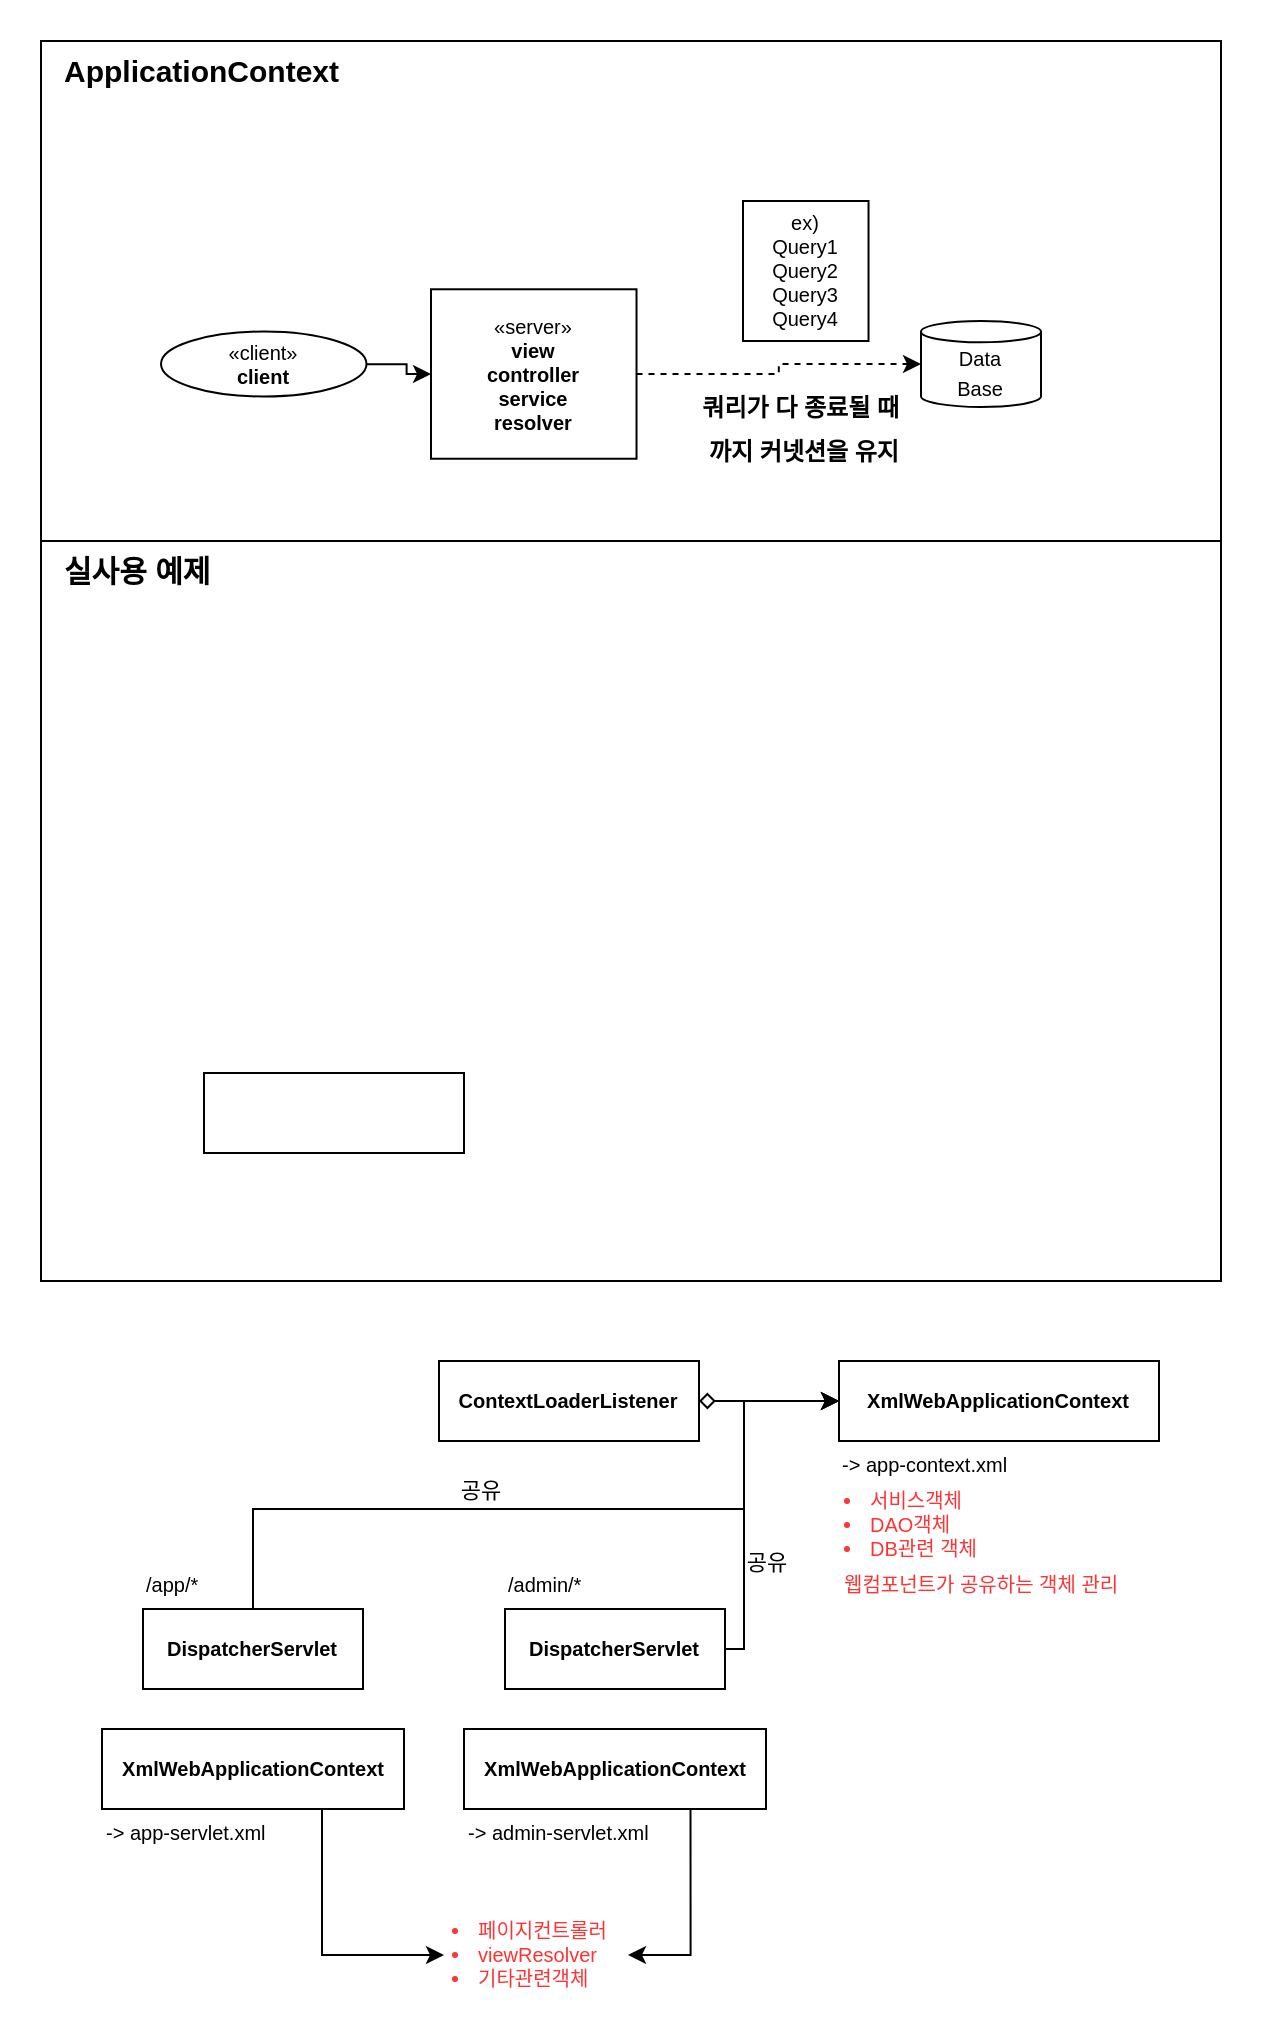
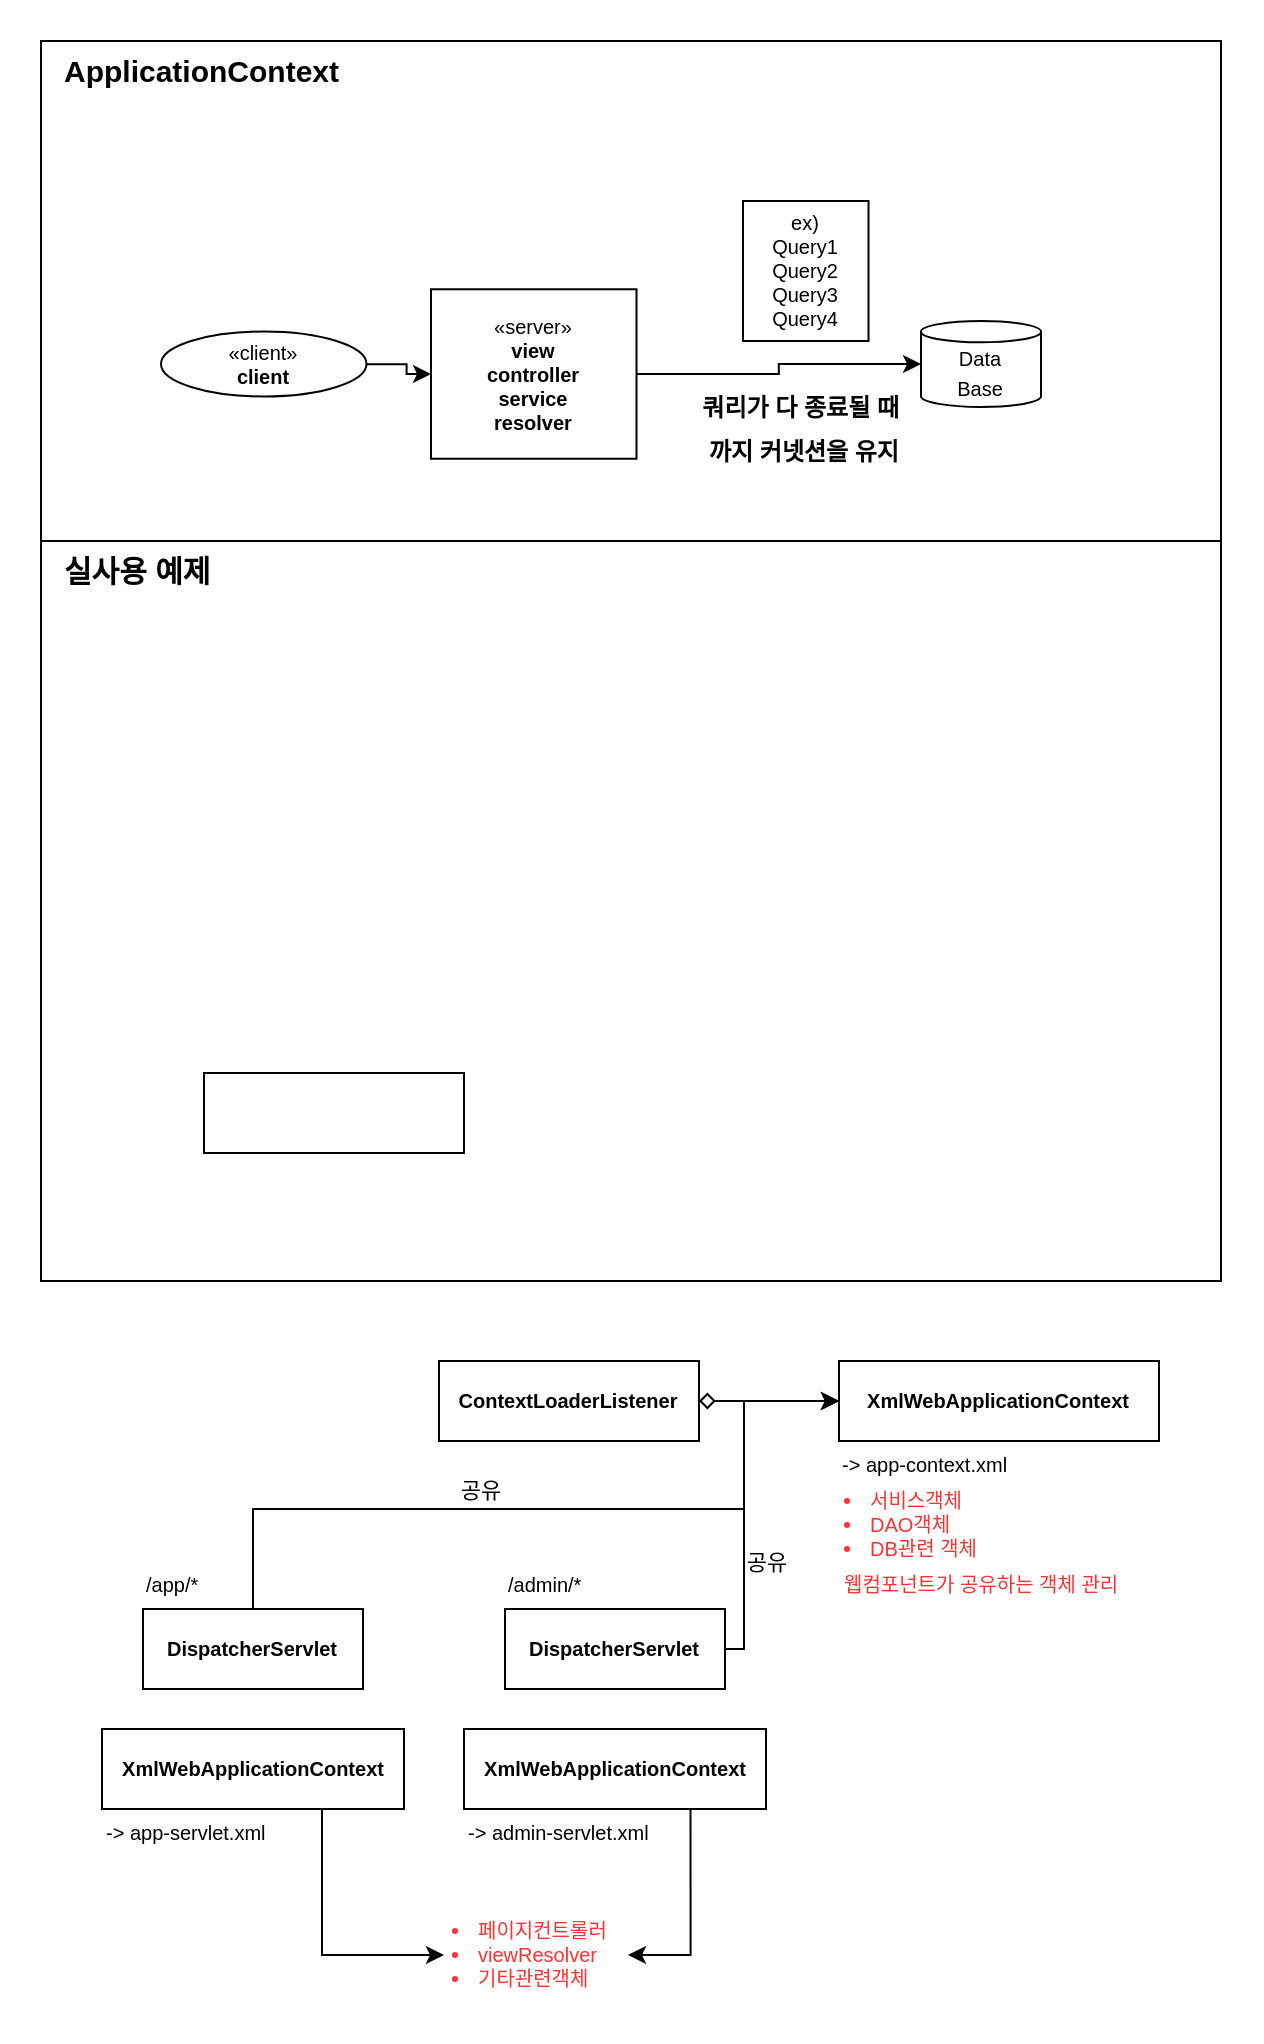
- <mxCell id="5" value="" style="edgeStyle=orthogonalEdgeStyle;rounded=0;orthogonalLoop=1;jettySize=auto;html=1;dashed=1;" parent="1" source="6" target="7" edge="1"><mxGeometry relative="1" as="geometry" /></mxCell>
+ <mxCell id="5" value="" style="edgeStyle=orthogonalEdgeStyle;rounded=0;orthogonalLoop=1;jettySize=auto;html=1;" parent="1" source="6" target="7" edge="1"><mxGeometry relative="1" as="geometry" /></mxCell>
